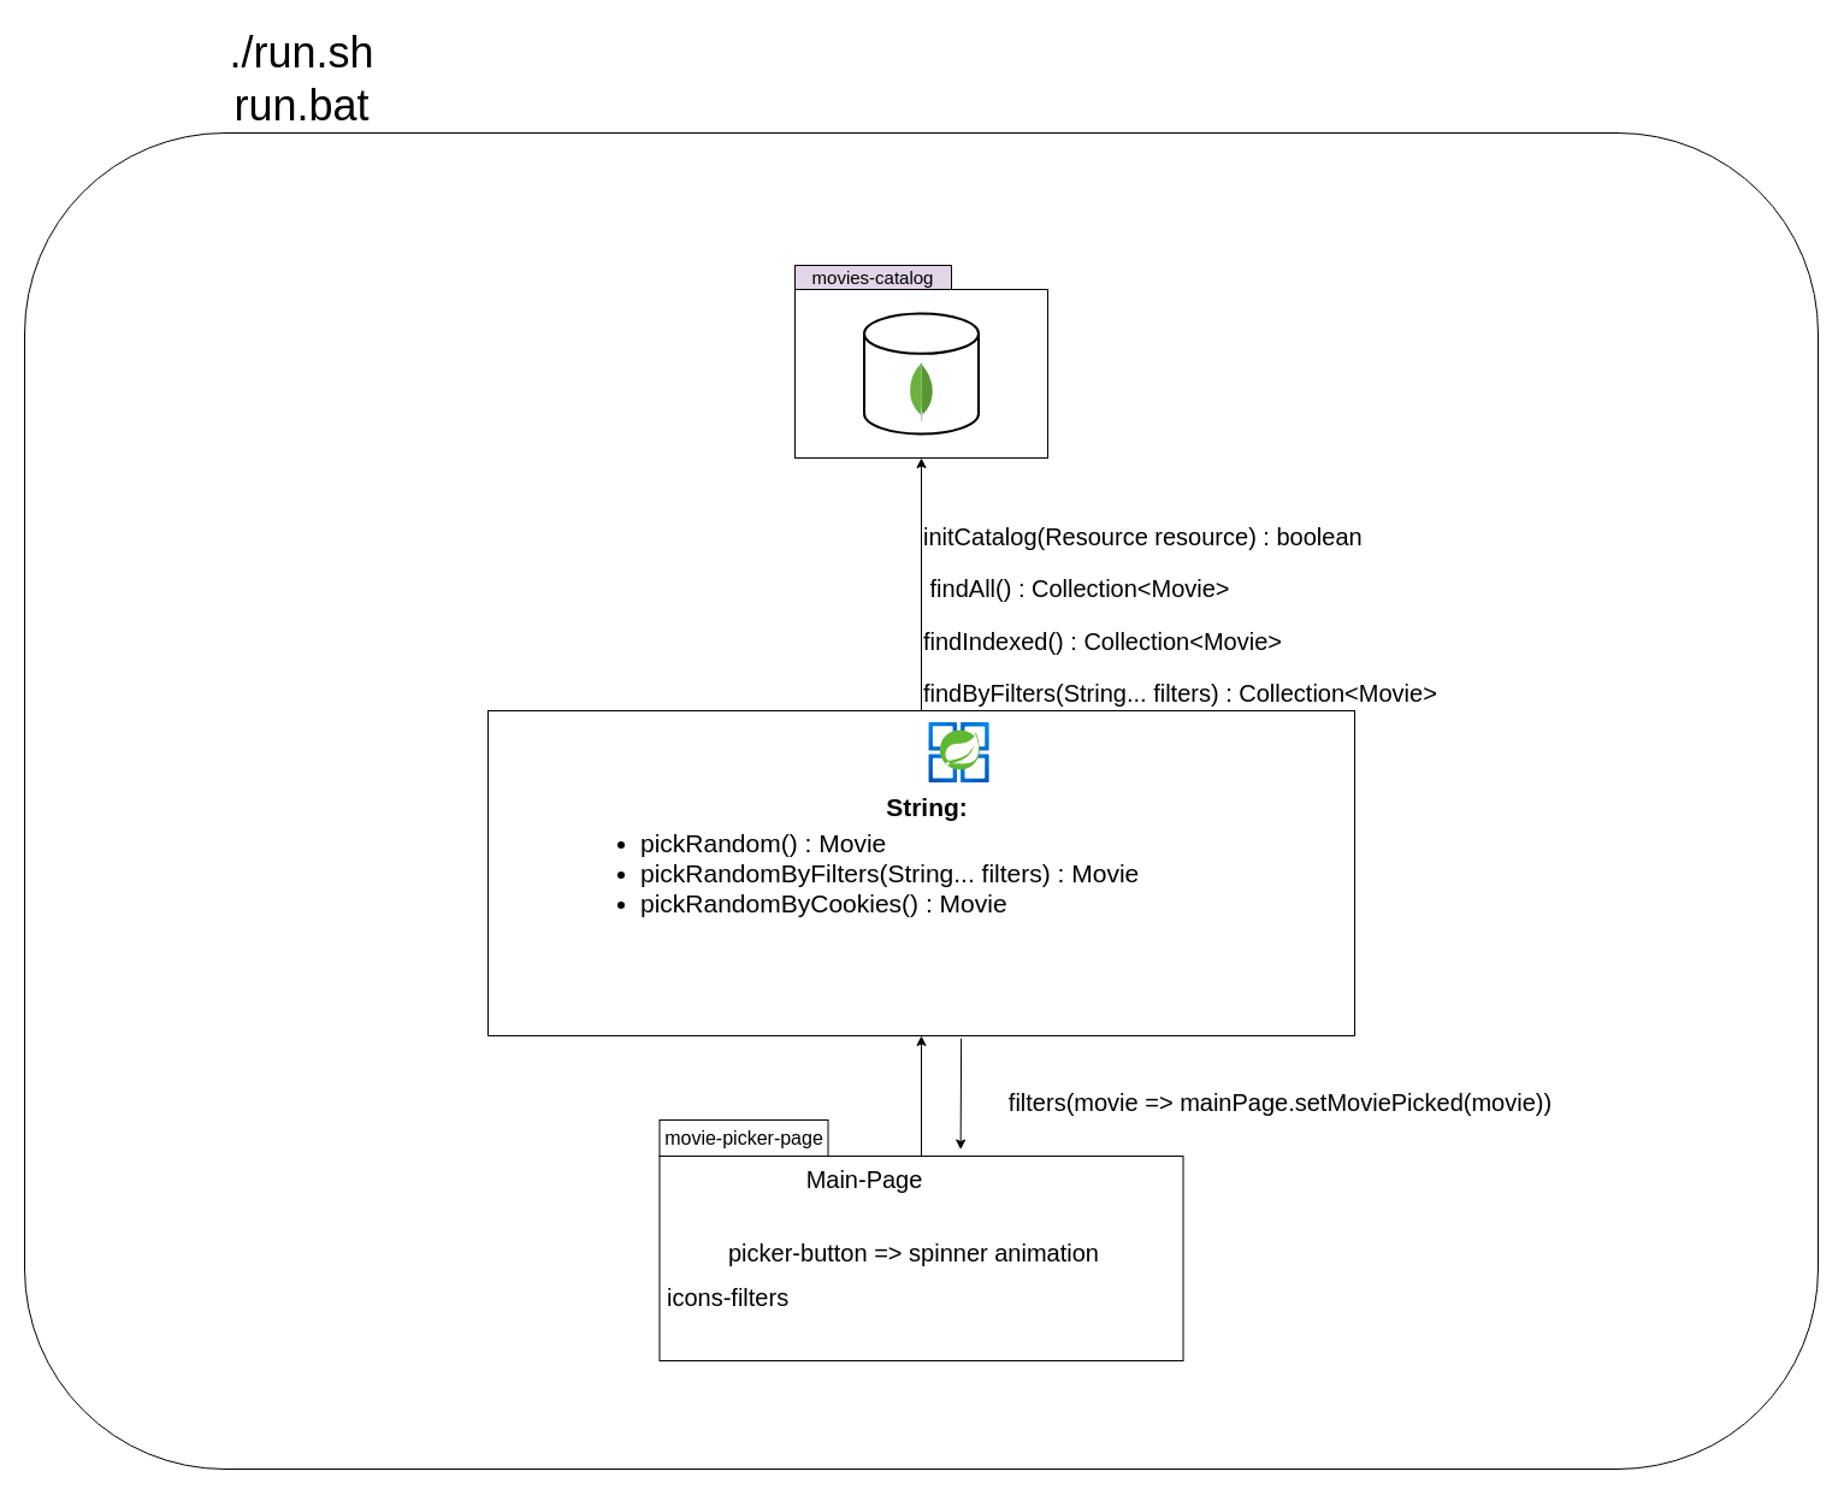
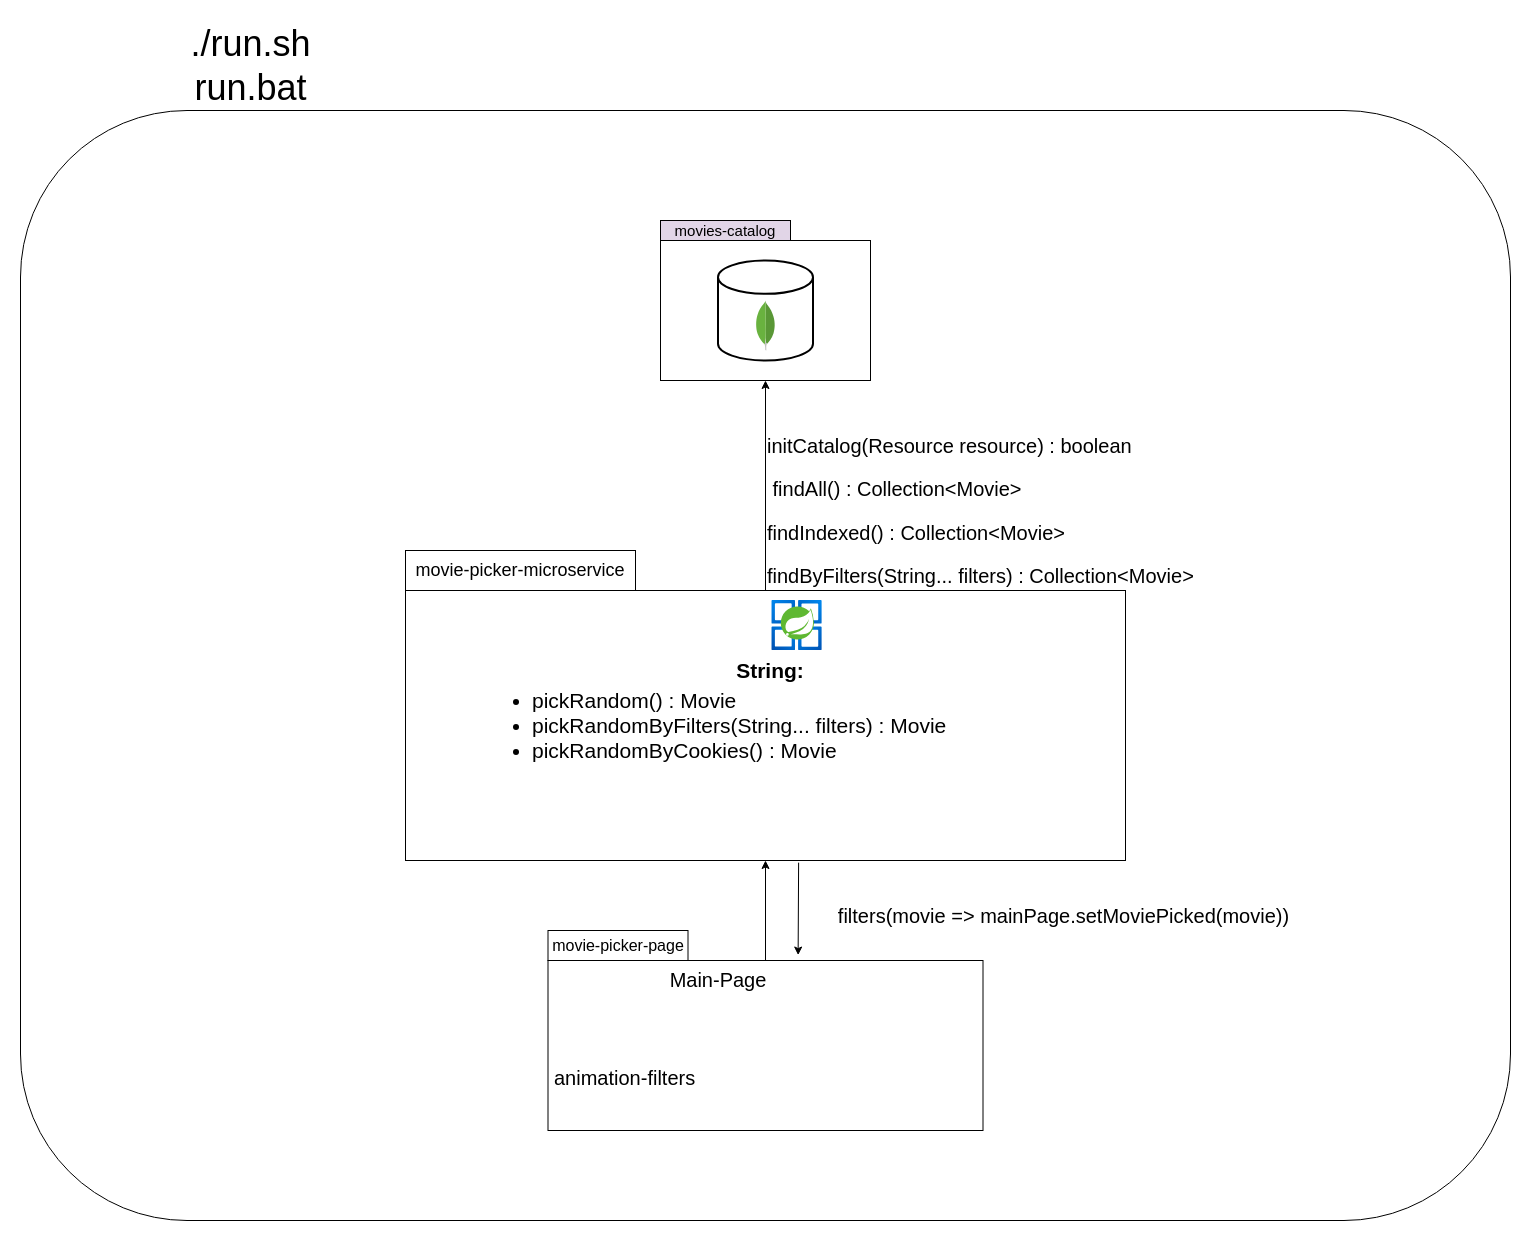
+ <mxCell id="13" value="&lt;font style=&quot;font-size: 18px;&quot;&gt;movie-picker-microservice&lt;/font&gt;" style="rounded=0;whiteSpace=wrap;html=1;" parent="1" vertex="1"><mxGeometry x="405" y="550" width="230" height="40" as="geometry" /></mxCell>
- <mxCell id="20" value="picker-button =&amp;gt; spinner animation" style="text;html=1;strokeColor=none;fillColor=none;align=left;verticalAlign=middle;whiteSpace=wrap;rounded=0;fontSize=20;" parent="1" vertex="1"><mxGeometry x="602.5" y="1025" width="355" height="30" as="geometry" /></mxCell>
- <mxCell id="24" value="&lt;font style=&quot;font-size: 20px;&quot;&gt;icons-filters&lt;/font&gt;" style="text;html=1;strokeColor=none;fillColor=none;align=left;verticalAlign=middle;whiteSpace=wrap;rounded=0;fontSize=40;" parent="1" vertex="1"><mxGeometry x="551.57" y="1055" width="298" height="30" as="geometry" /></mxCell>
+ <mxCell id="24" value="&lt;font style=&quot;font-size: 20px;&quot;&gt;animation-filters&lt;/font&gt;" style="text;html=1;strokeColor=none;fillColor=none;align=left;verticalAlign=middle;whiteSpace=wrap;rounded=0;fontSize=40;" parent="1" vertex="1"><mxGeometry x="551.57" y="1055" width="298" height="30" as="geometry" /></mxCell>
